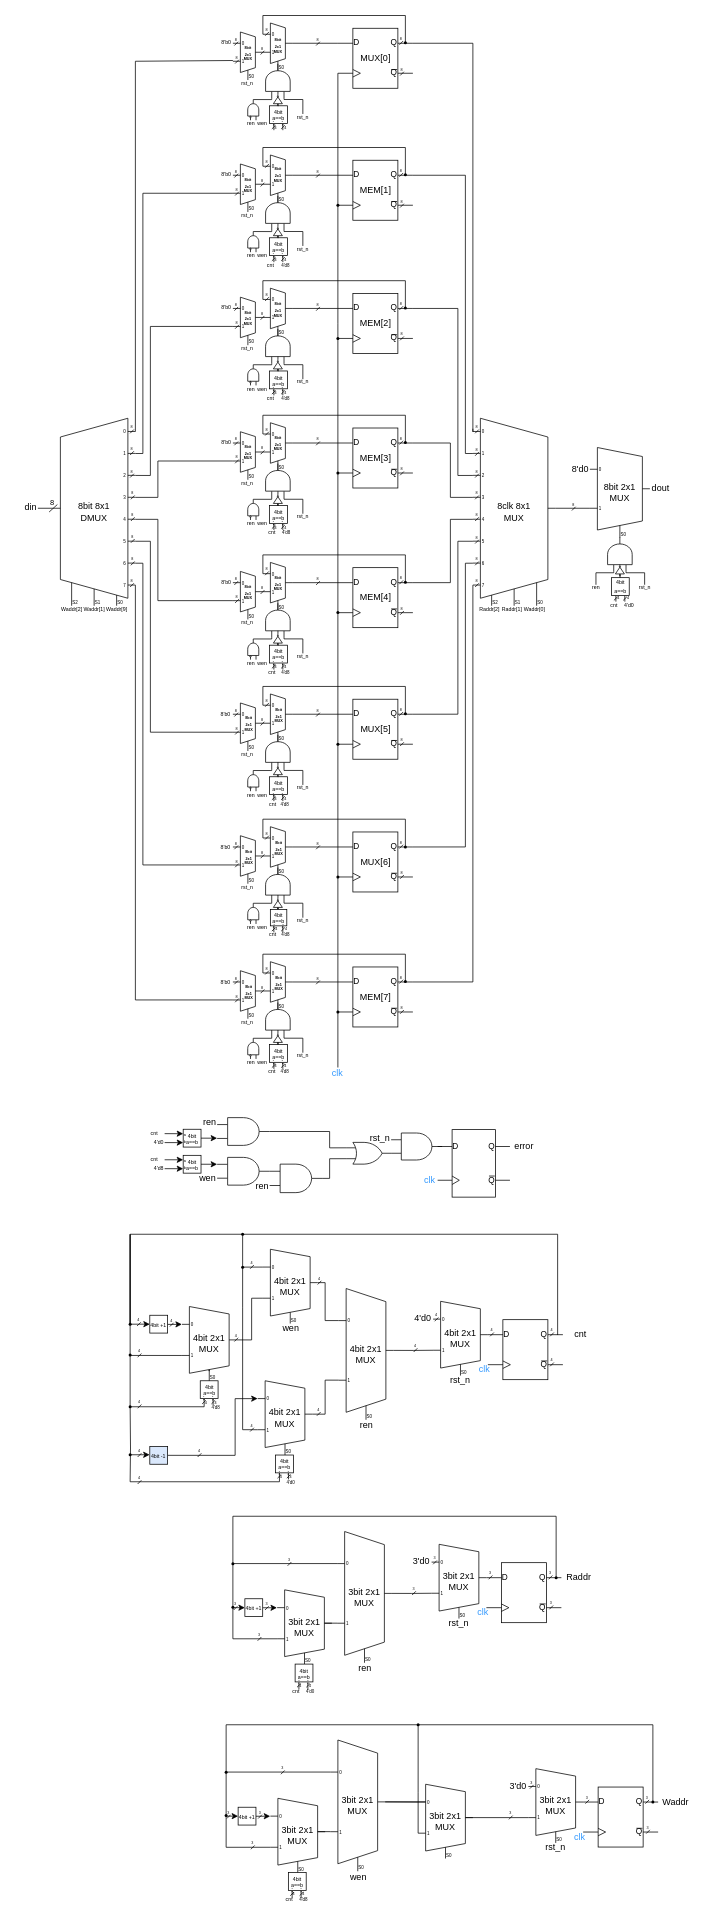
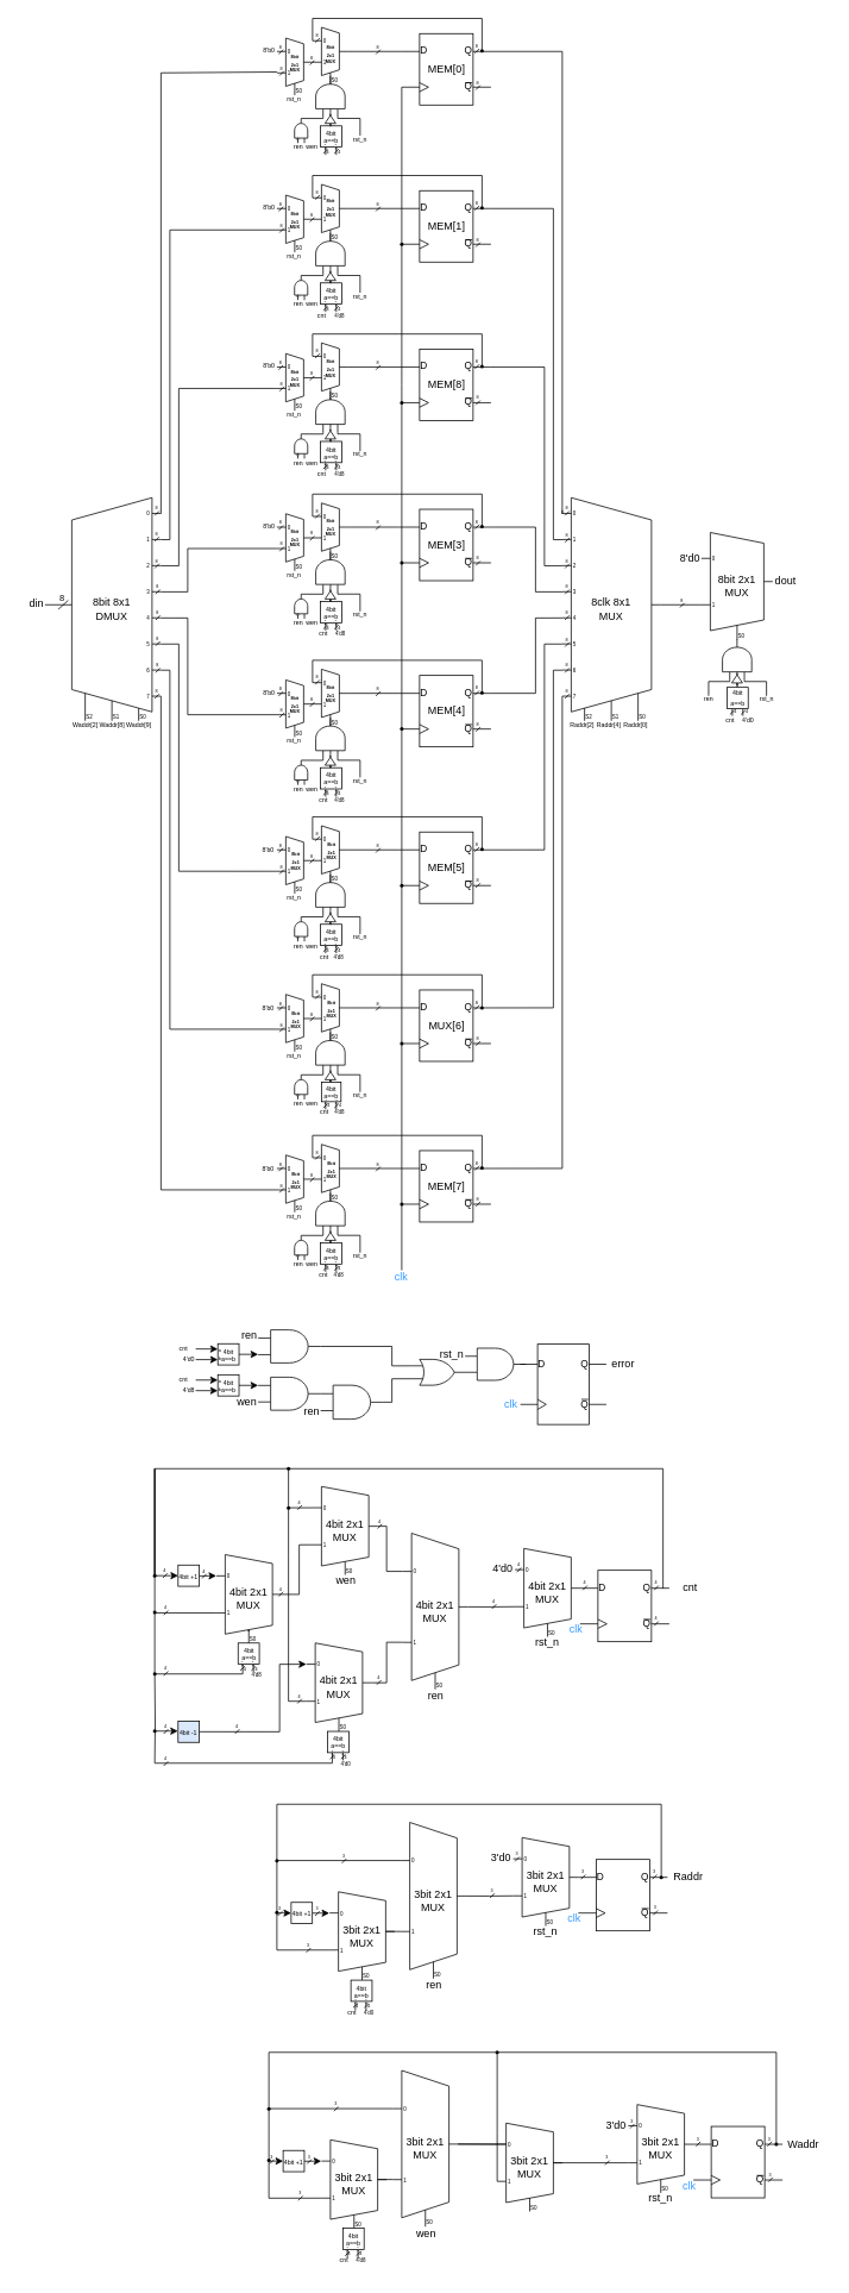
- <mxCell id="492" value="MUX[0&lt;span style=&quot;background-color: initial;&quot;&gt;]&lt;/span&gt;" style="text;html=1;align=center;verticalAlign=middle;resizable=0;points=[];autosize=1;strokeColor=none;fillColor=none;" vertex="1" parent="1"><mxGeometry x="470" y="62.02" width="60" height="30" as="geometry" /></mxCell>
+ <mxCell id="492" value="MEM[0&lt;span style=&quot;background-color: initial;&quot;&gt;]&lt;/span&gt;" style="text;html=1;align=center;verticalAlign=middle;resizable=0;points=[];autosize=1;strokeColor=none;fillColor=none;" vertex="1" parent="1"><mxGeometry x="470" y="62.02" width="60" height="30" as="geometry" /></mxCell>
- <mxCell id="388" value="MEM[2&lt;span style=&quot;background-color: initial;&quot;&gt;]&lt;/span&gt;" style="text;html=1;align=center;verticalAlign=middle;resizable=0;points=[];autosize=1;strokeColor=none;fillColor=none;" vertex="1" parent="1"><mxGeometry x="470" y="415.59" width="60" height="30" as="geometry" /></mxCell>
+ <mxCell id="388" value="MEM[8&lt;span style=&quot;background-color: initial;&quot;&gt;]&lt;/span&gt;" style="text;html=1;align=center;verticalAlign=middle;resizable=0;points=[];autosize=1;strokeColor=none;fillColor=none;" vertex="1" parent="1"><mxGeometry x="470" y="415.59" width="60" height="30" as="geometry" /></mxCell>
- <mxCell id="138" value="&lt;font style=&quot;font-size: 7px;&quot;&gt;Waddr[1]&lt;/font&gt;" style="text;html=1;align=center;verticalAlign=middle;resizable=0;points=[];autosize=1;strokeColor=none;fillColor=none;" vertex="1" parent="1"><mxGeometry x="100" y="796.01" width="50" height="30" as="geometry" /></mxCell>
+ <mxCell id="138" value="&lt;font style=&quot;font-size: 7px;&quot;&gt;Waddr[8]&lt;/font&gt;" style="text;html=1;align=center;verticalAlign=middle;resizable=0;points=[];autosize=1;strokeColor=none;fillColor=none;" vertex="1" parent="1"><mxGeometry x="100" y="796.01" width="50" height="30" as="geometry" /></mxCell>
- <mxCell id="142" value="&lt;font style=&quot;font-size: 7px;&quot;&gt;Raddr[1]&lt;/font&gt;" style="text;html=1;align=center;verticalAlign=middle;resizable=0;points=[];autosize=1;strokeColor=none;fillColor=none;" vertex="1" parent="1"><mxGeometry x="657" y="796.01" width="50" height="30" as="geometry" /></mxCell>
+ <mxCell id="142" value="&lt;font style=&quot;font-size: 7px;&quot;&gt;Raddr[4]&lt;/font&gt;" style="text;html=1;align=center;verticalAlign=middle;resizable=0;points=[];autosize=1;strokeColor=none;fillColor=none;" vertex="1" parent="1"><mxGeometry x="657" y="796.01" width="50" height="30" as="geometry" /></mxCell>
- <mxCell id="141" value="&lt;font style=&quot;font-size: 7px;&quot;&gt;Waddr[0]&lt;/font&gt;" style="text;html=1;align=center;verticalAlign=middle;resizable=0;points=[];autosize=1;strokeColor=none;fillColor=none;" vertex="1" parent="1"><mxGeometry x="687" y="796.01" width="50" height="30" as="geometry" /></mxCell>
+ <mxCell id="141" value="&lt;font style=&quot;font-size: 7px;&quot;&gt;Raddr[0]&lt;/font&gt;" style="text;html=1;align=center;verticalAlign=middle;resizable=0;points=[];autosize=1;strokeColor=none;fillColor=none;" vertex="1" parent="1"><mxGeometry x="687" y="796.01" width="50" height="30" as="geometry" /></mxCell>
- <mxCell id="232" value="MUX[5]" style="text;html=1;align=center;verticalAlign=middle;resizable=0;points=[];autosize=1;strokeColor=none;fillColor=none;" vertex="1" parent="1"><mxGeometry x="470" y="956.63" width="60" height="30" as="geometry" /></mxCell>
+ <mxCell id="232" value="MEM[5]" style="text;html=1;align=center;verticalAlign=middle;resizable=0;points=[];autosize=1;strokeColor=none;fillColor=none;" vertex="1" parent="1"><mxGeometry x="470" y="956.63" width="60" height="30" as="geometry" /></mxCell>
